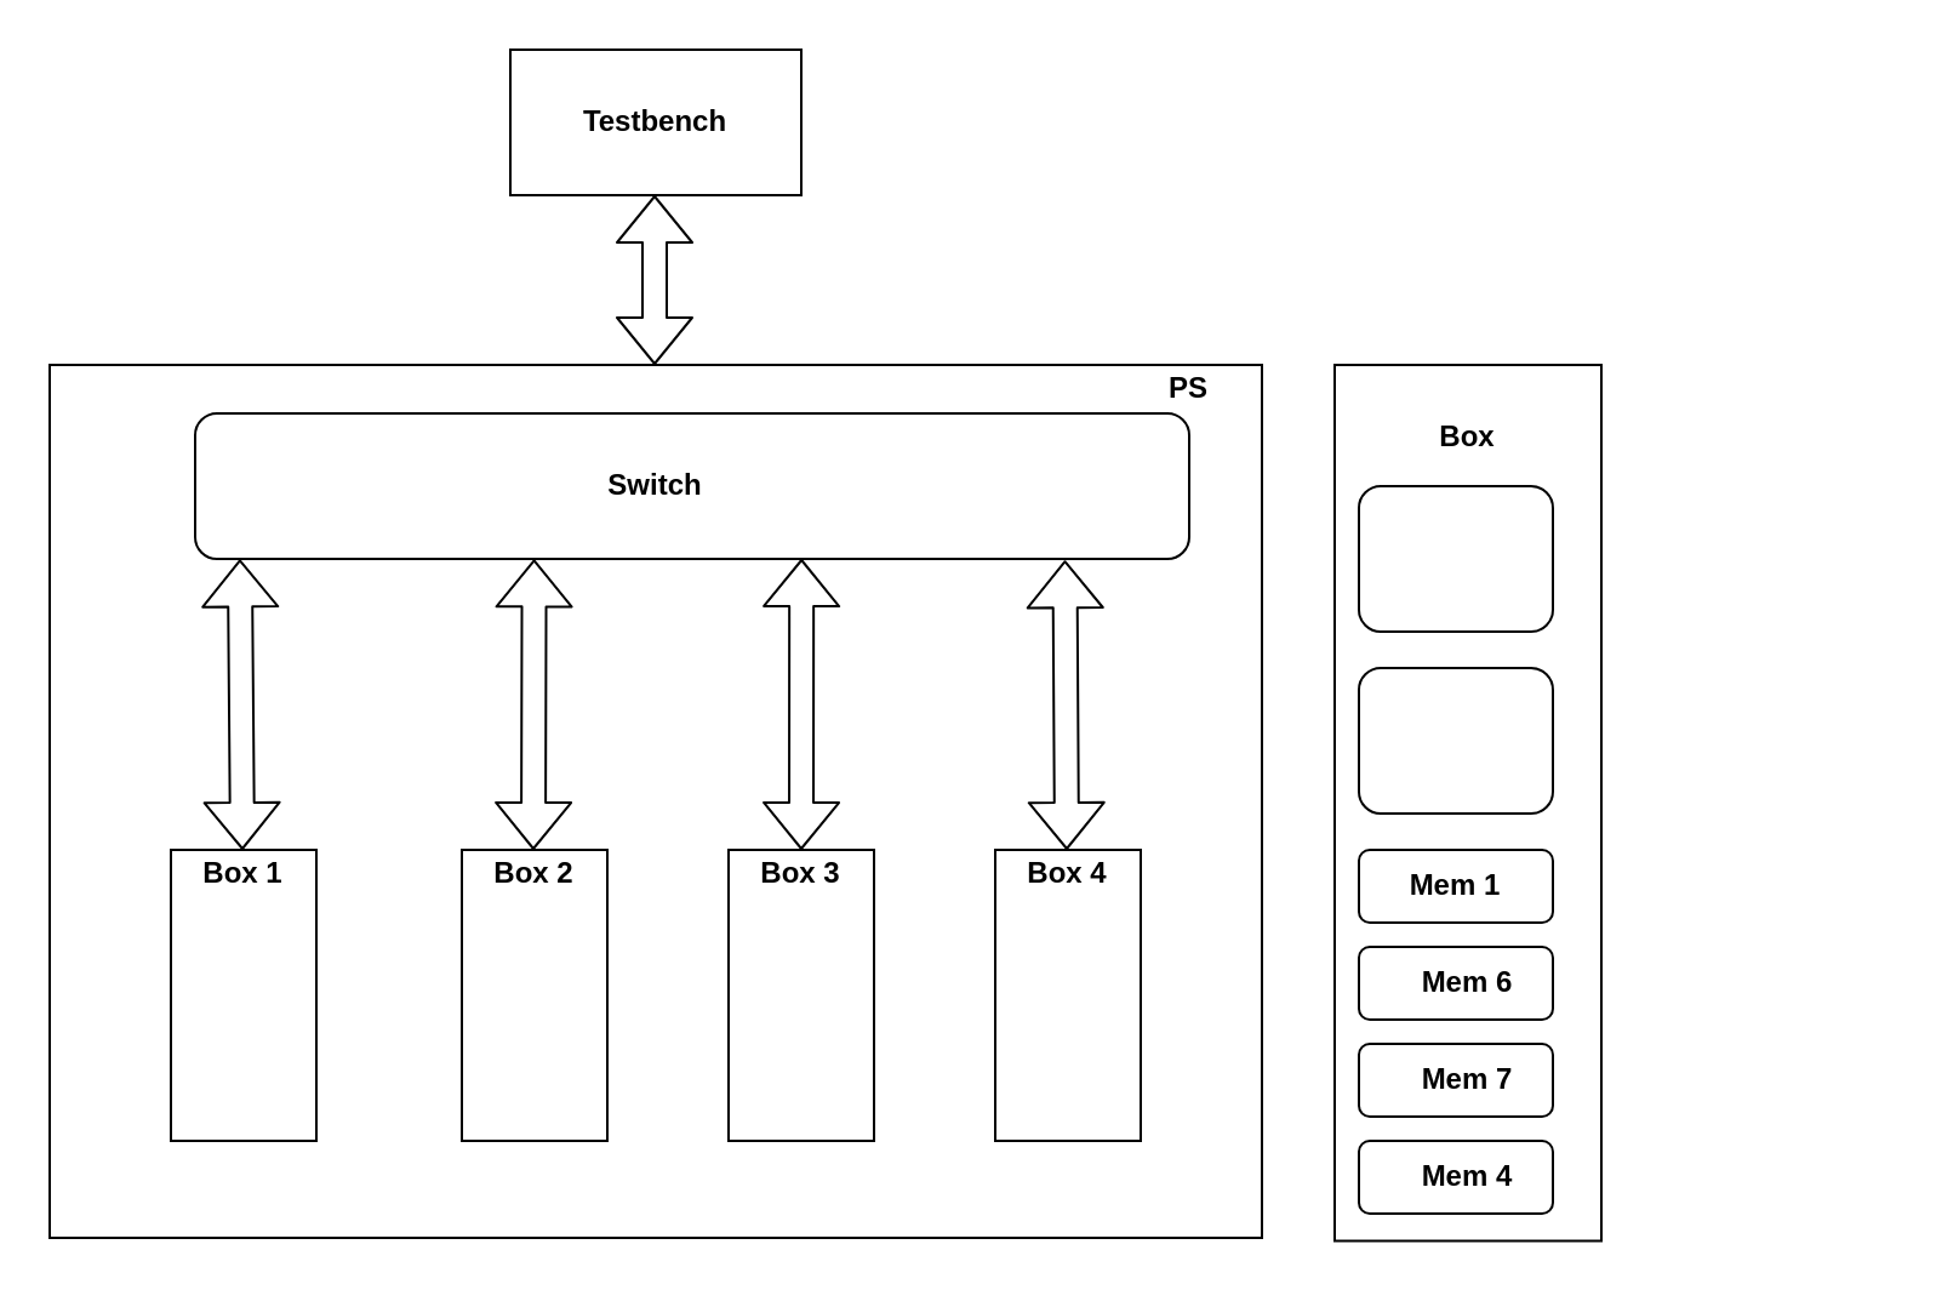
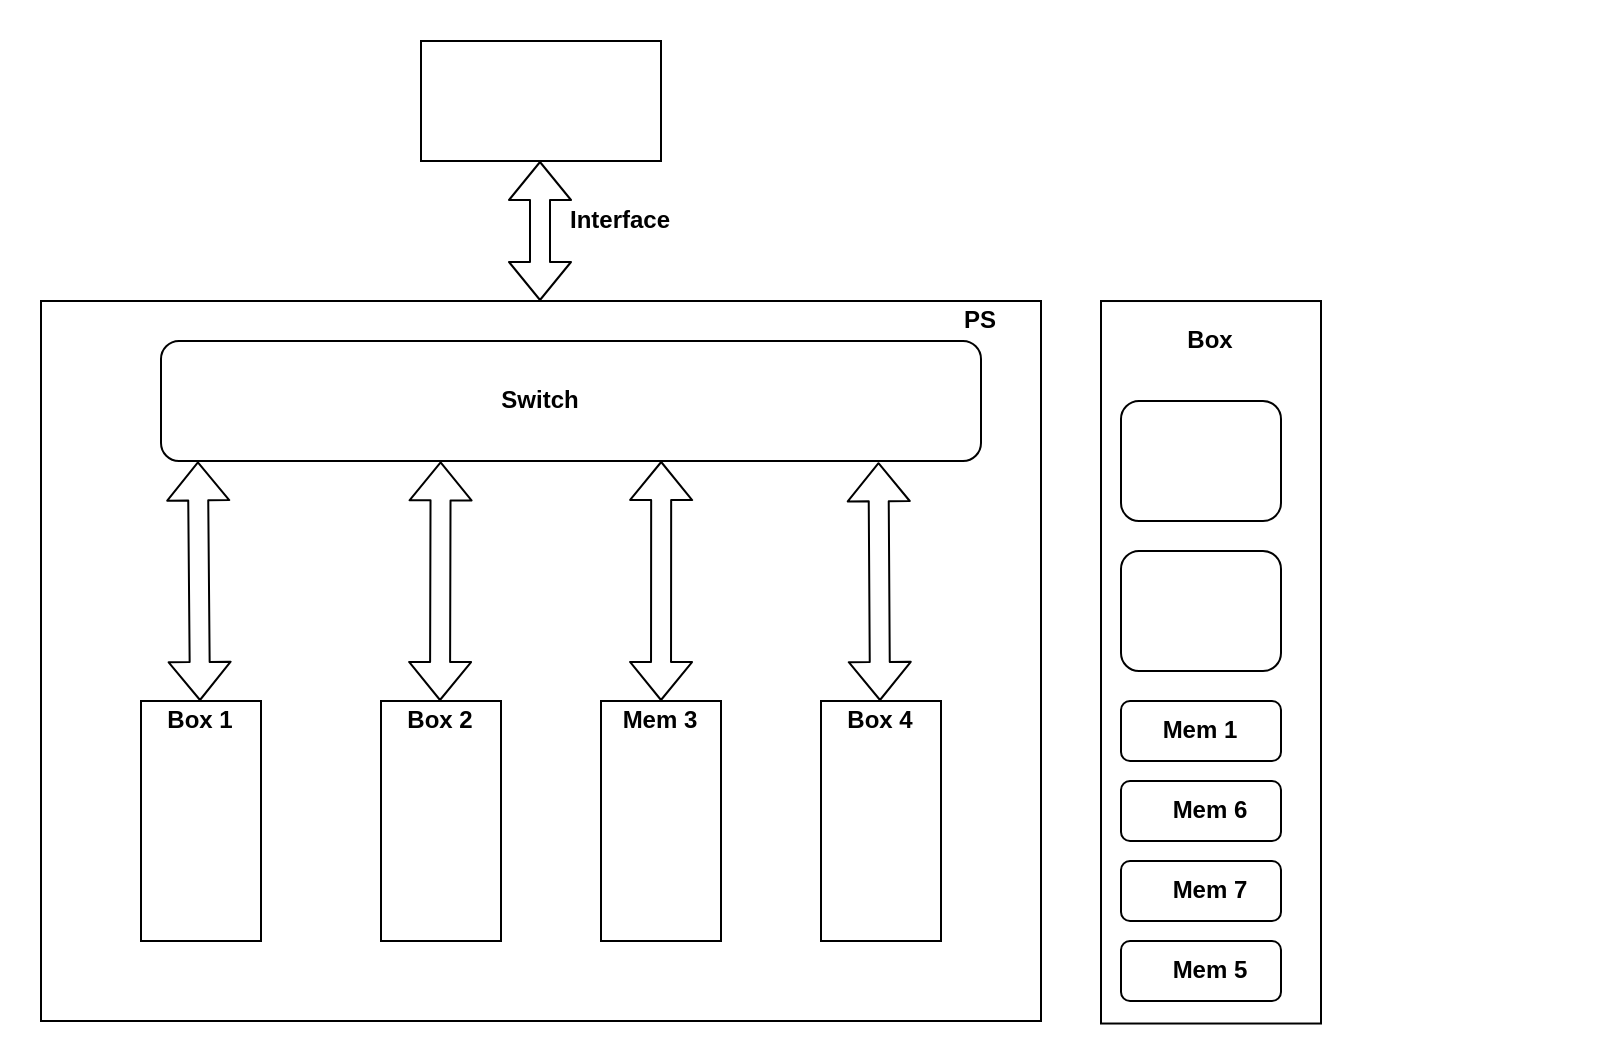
- <mxCell id="4" value="Testbench" style="text;html=1;strokeColor=none;fillColor=none;align=center;verticalAlign=middle;whiteSpace=wrap;rounded=0;fontStyle=1" vertex="1" parent="1"><mxGeometry x="250" y="40" width="40" height="20" as="geometry" /></mxCell>
+ <mxCell id="17" value="Interface" style="text;html=1;strokeColor=none;fillColor=none;align=center;verticalAlign=middle;whiteSpace=wrap;rounded=0;fontStyle=1" vertex="1" parent="1"><mxGeometry x="290" y="100" width="40" height="20" as="geometry" /></mxCell>
- <mxCell id="23" value="Box" style="text;html=1;strokeColor=none;fillColor=none;align=center;verticalAlign=middle;whiteSpace=wrap;rounded=0;fontStyle=1" vertex="1" parent="1"><mxGeometry x="585" y="170" width="40" height="20" as="geometry" /></mxCell>
+ <mxCell id="23" value="Box" style="text;html=1;strokeColor=none;fillColor=none;align=center;verticalAlign=middle;whiteSpace=wrap;rounded=0;fontStyle=1" vertex="1" parent="1"><mxGeometry x="585" y="160" width="40" height="20" as="geometry" /></mxCell>
- <mxCell id="16" value="Box 3" style="text;html=1;strokeColor=none;fillColor=none;align=center;verticalAlign=middle;whiteSpace=wrap;rounded=0;fontStyle=1" vertex="1" parent="1"><mxGeometry x="310" y="350" width="40" height="20" as="geometry" /></mxCell>
+ <mxCell id="16" value="Mem 3" style="text;html=1;strokeColor=none;fillColor=none;align=center;verticalAlign=middle;whiteSpace=wrap;rounded=0;fontStyle=1" vertex="1" parent="1"><mxGeometry x="310" y="350" width="40" height="20" as="geometry" /></mxCell>
- <mxCell id="33" value="Mem 4" style="text;html=1;strokeColor=none;fillColor=none;align=center;verticalAlign=middle;whiteSpace=wrap;rounded=0;fontStyle=1" vertex="1" parent="1"><mxGeometry x="580" y="475" width="50" height="20" as="geometry" /></mxCell>
+ <mxCell id="33" value="Mem 5" style="text;html=1;strokeColor=none;fillColor=none;align=center;verticalAlign=middle;whiteSpace=wrap;rounded=0;fontStyle=1" vertex="1" parent="1"><mxGeometry x="580" y="475" width="50" height="20" as="geometry" /></mxCell>
